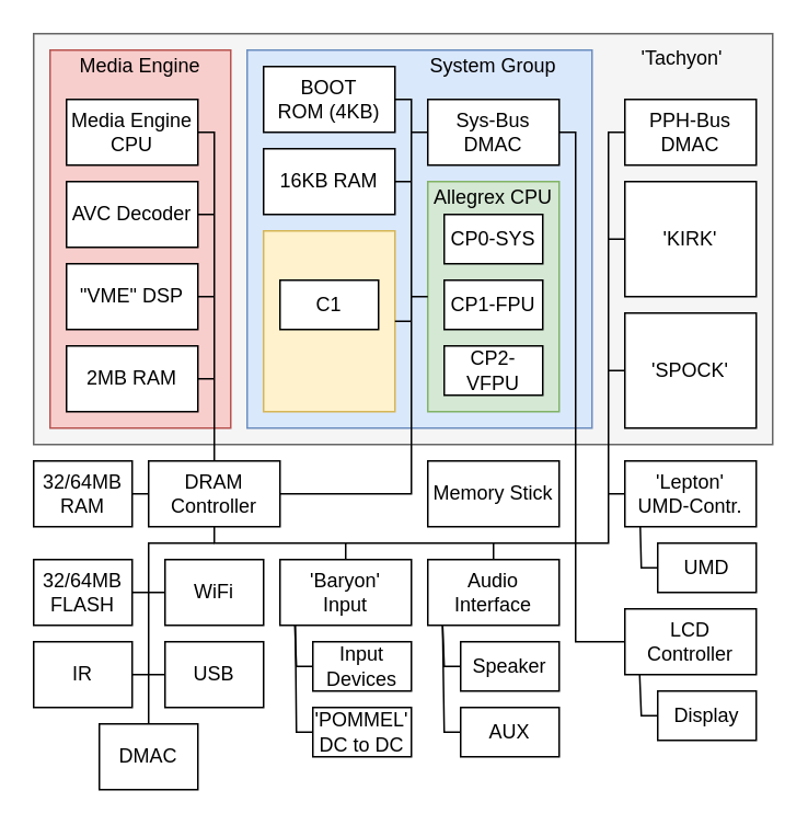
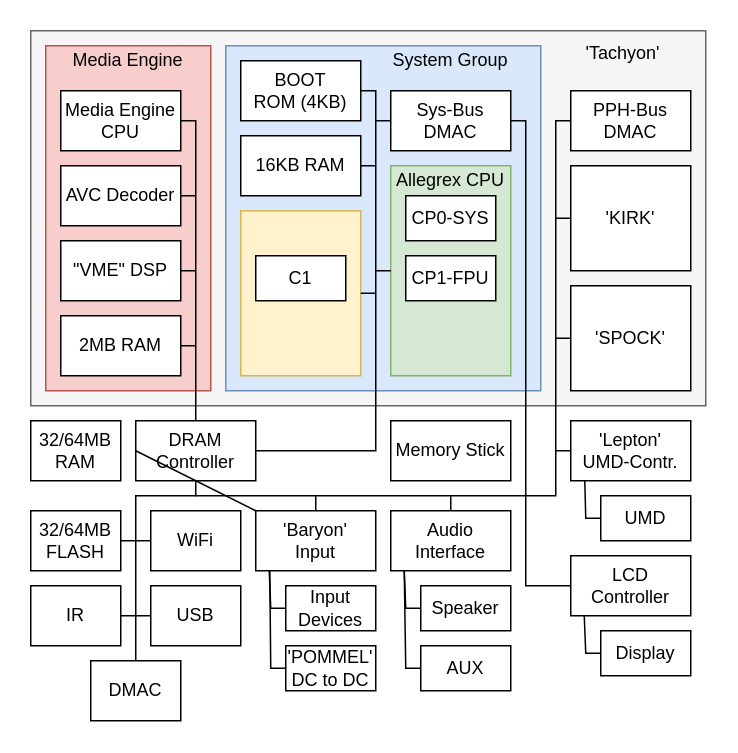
- <mxCell id="29" value="CP2-VFPU" style="rounded=0;whiteSpace=wrap;html=1;" vertex="1" parent="1"><mxGeometry x="270" y="210" width="60" height="30" as="geometry" /></mxCell>
- <mxCell id="58" value="" style="endArrow=none;html=1;rounded=0;entryX=1;entryY=0.5;entryDx=0;entryDy=0;exitX=0;exitY=0.5;exitDx=0;exitDy=0;" edge="1" parent="1" source="14" target="15"><mxGeometry width="50" height="50" relative="1" as="geometry"><mxPoint x="120" y="390" as="sourcePoint" /><mxPoint x="170" y="340" as="targetPoint" /></mxGeometry></mxCell>
+ <mxCell id="58" value="" style="endArrow=none;html=1;rounded=0;exitX=0;exitY=0.5;exitDx=0;exitDy=0;" edge="1" parent="1" source="14" target="47"><mxGeometry width="50" height="50" relative="1" as="geometry"><mxPoint x="120" y="390" as="sourcePoint" /><mxPoint x="170" y="340" as="targetPoint" /></mxGeometry></mxCell>
